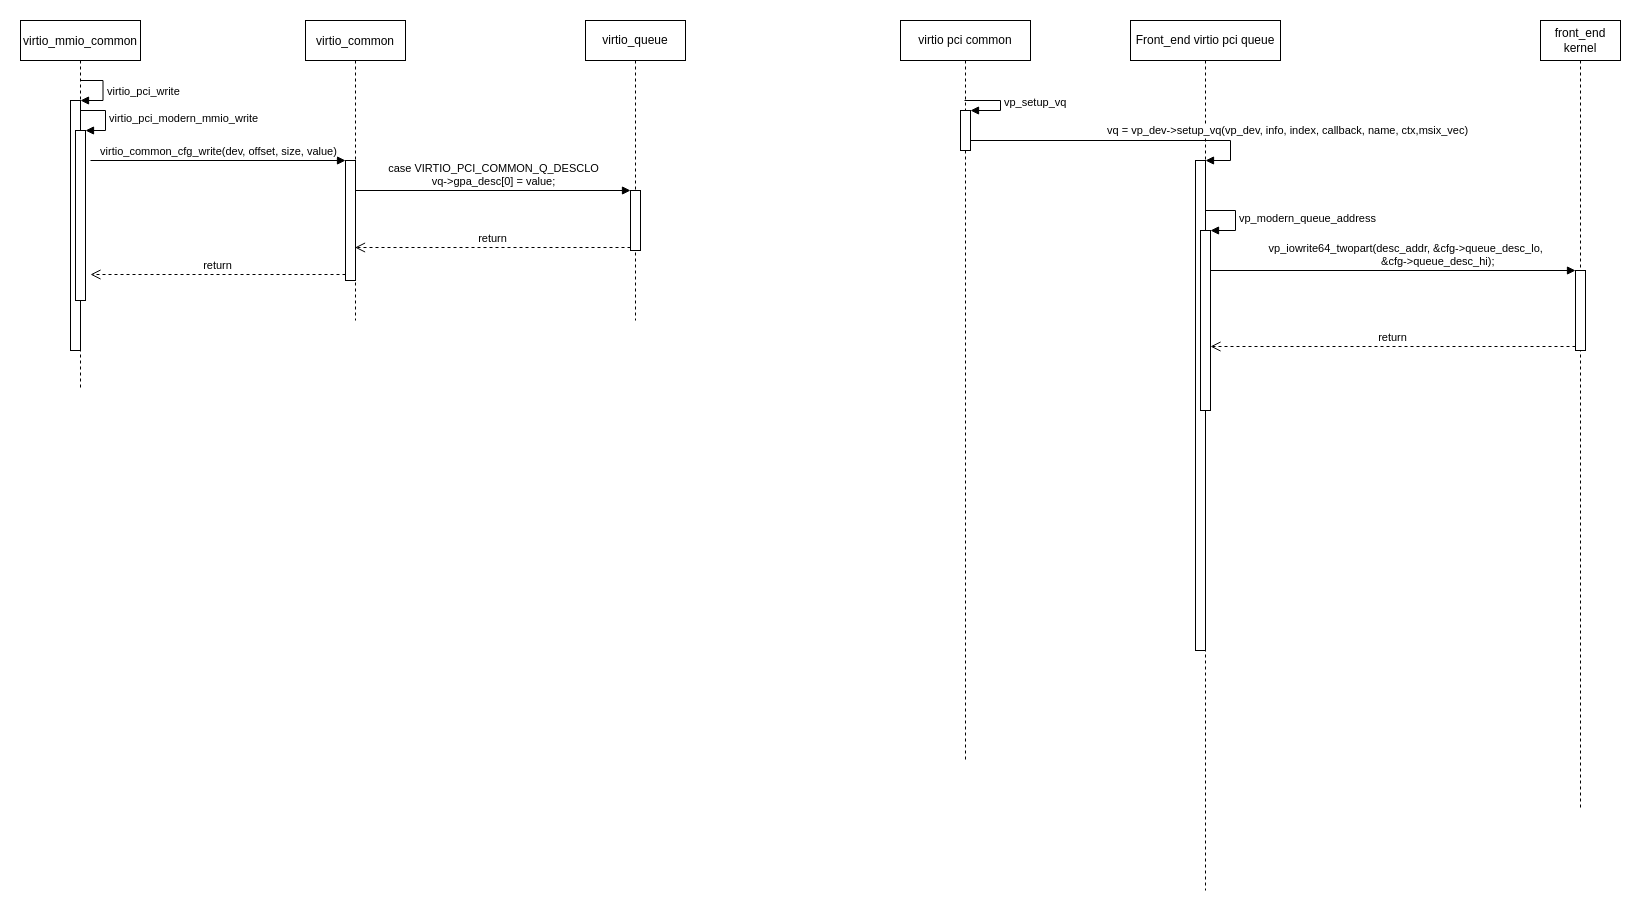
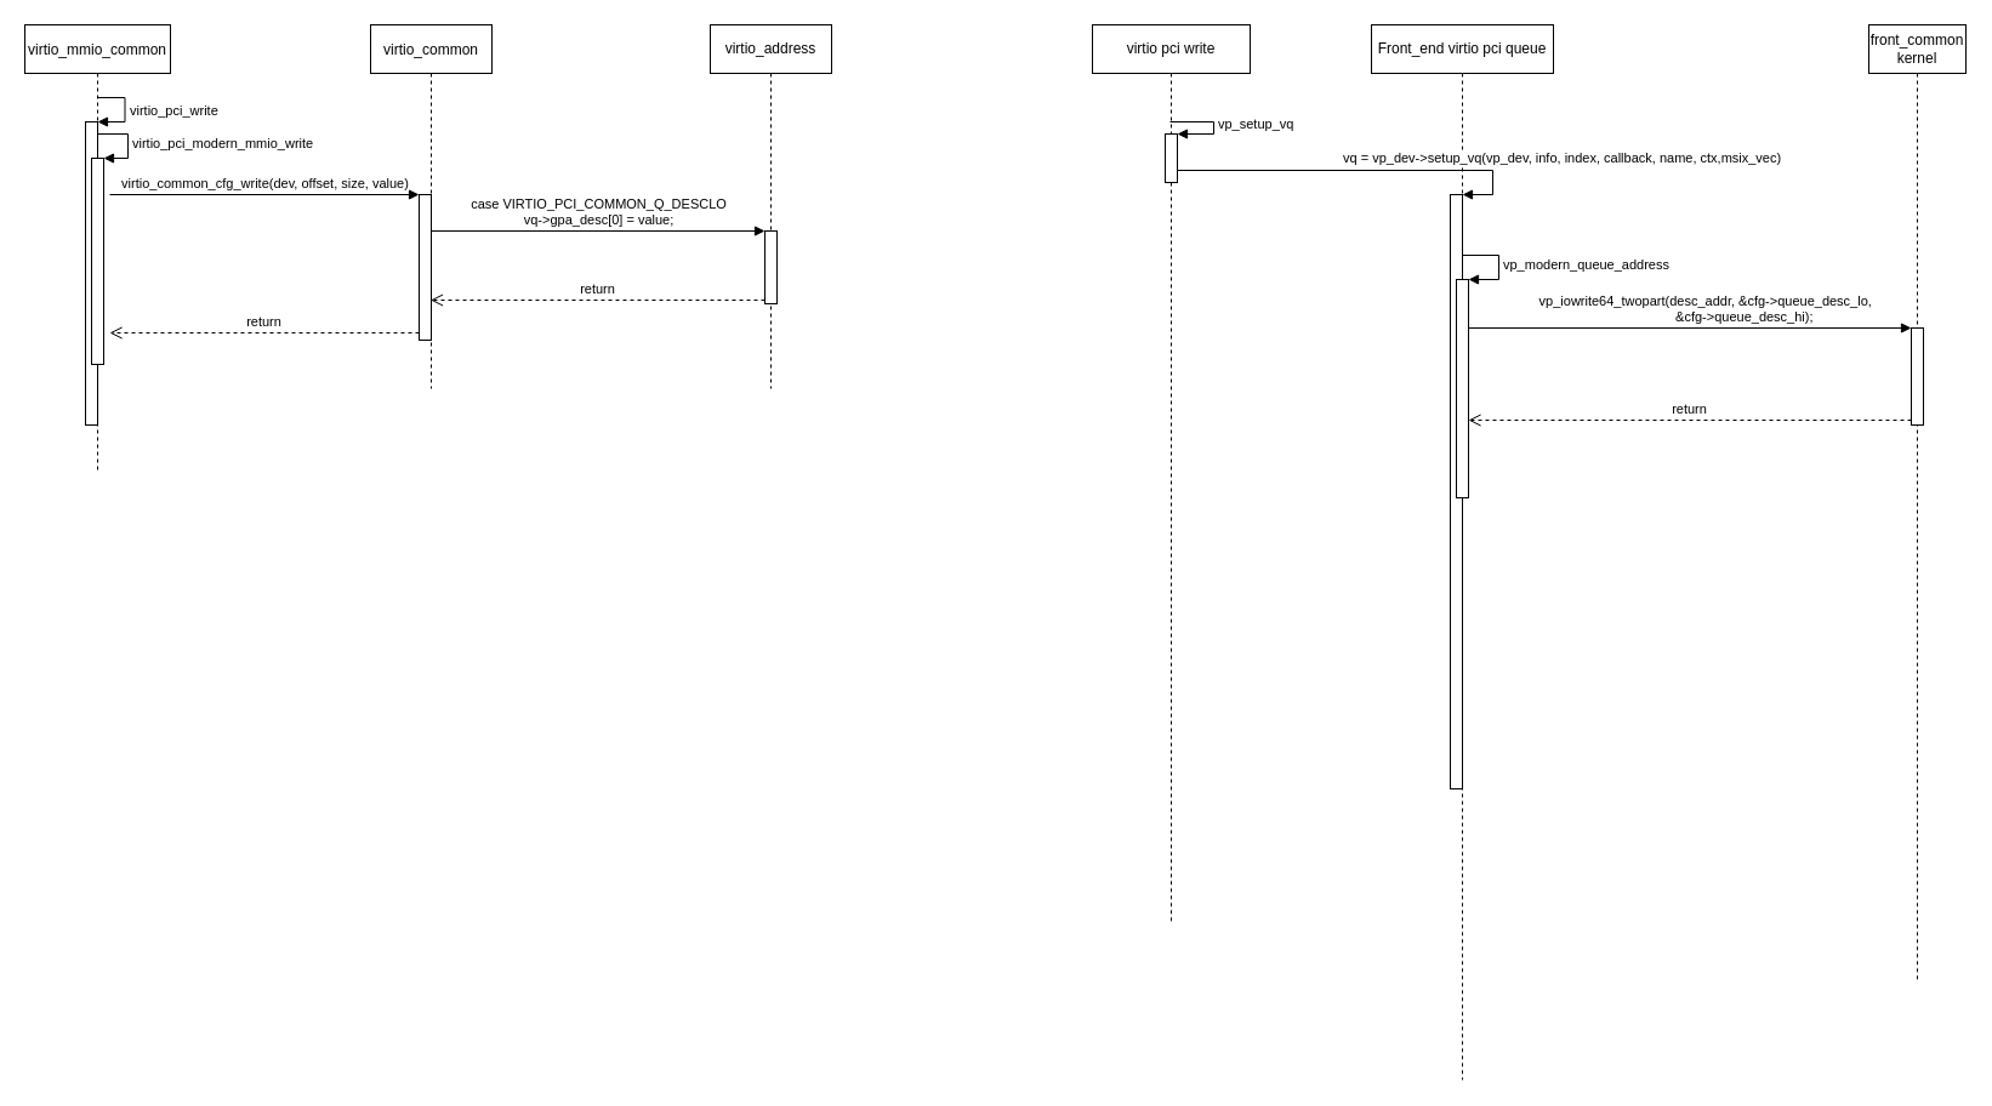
- <mxCell id="11" value="virtio_queue" style="shape=umlLifeline;perimeter=lifelinePerimeter;whiteSpace=wrap;html=1;container=1;collapsible=0;recursiveResize=0;outlineConnect=0;" vertex="1" parent="1"><mxGeometry x="585" y="20" width="100" height="300" as="geometry" /></mxCell>
+ <mxCell id="11" value="virtio_address" style="shape=umlLifeline;perimeter=lifelinePerimeter;whiteSpace=wrap;html=1;container=1;collapsible=0;recursiveResize=0;outlineConnect=0;" vertex="1" parent="1"><mxGeometry x="585" y="20" width="100" height="300" as="geometry" /></mxCell>
- <mxCell id="23" value="virtio pci common" style="shape=umlLifeline;perimeter=lifelinePerimeter;whiteSpace=wrap;html=1;container=1;collapsible=0;recursiveResize=0;outlineConnect=0;" vertex="1" parent="1"><mxGeometry x="900" y="20" width="130" height="740" as="geometry" /></mxCell>
+ <mxCell id="23" value="virtio pci write" style="shape=umlLifeline;perimeter=lifelinePerimeter;whiteSpace=wrap;html=1;container=1;collapsible=0;recursiveResize=0;outlineConnect=0;" vertex="1" parent="1"><mxGeometry x="900" y="20" width="130" height="740" as="geometry" /></mxCell>
- <mxCell id="19" value="front_end kernel" style="shape=umlLifeline;perimeter=lifelinePerimeter;whiteSpace=wrap;html=1;container=1;collapsible=0;recursiveResize=0;outlineConnect=0;" vertex="1" parent="1"><mxGeometry x="1540" y="20" width="80" height="790" as="geometry" /></mxCell>
+ <mxCell id="19" value="front_common kernel" style="shape=umlLifeline;perimeter=lifelinePerimeter;whiteSpace=wrap;html=1;container=1;collapsible=0;recursiveResize=0;outlineConnect=0;" vertex="1" parent="1"><mxGeometry x="1540" y="20" width="80" height="790" as="geometry" /></mxCell>
